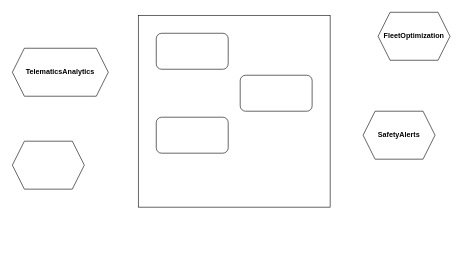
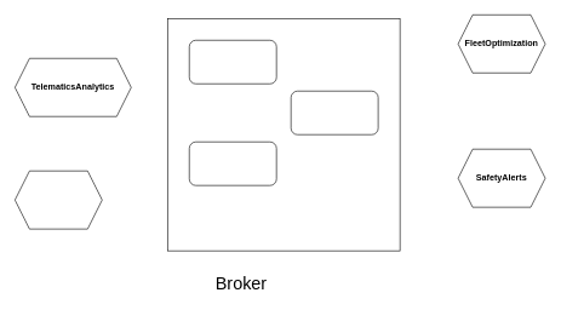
- <mxCell id="9" value="&lt;b&gt;SafetyAlerts&lt;/b&gt;" style="shape=hexagon;perimeter=hexagonPerimeter2;whiteSpace=wrap;html=1;fixedSize=1;" vertex="1" parent="1"><mxGeometry x="605" y="185" width="120" height="80" as="geometry" /></mxCell>
+ <mxCell id="9" value="&lt;b&gt;SafetyAlerts&lt;/b&gt;" style="shape=hexagon;perimeter=hexagonPerimeter2;whiteSpace=wrap;html=1;fixedSize=1;" vertex="1" parent="1"><mxGeometry x="630" y="205" width="120" height="80" as="geometry" /></mxCell>
+ <mxCell id="10" value="&lt;font style=&quot;font-size: 24px;&quot;&gt;Broker&amp;nbsp;&lt;/font&gt;" style="text;html=1;align=center;verticalAlign=middle;whiteSpace=wrap;rounded=0;" vertex="1" parent="1"><mxGeometry x="305" y="375" width="60" height="30" as="geometry" /></mxCell>
